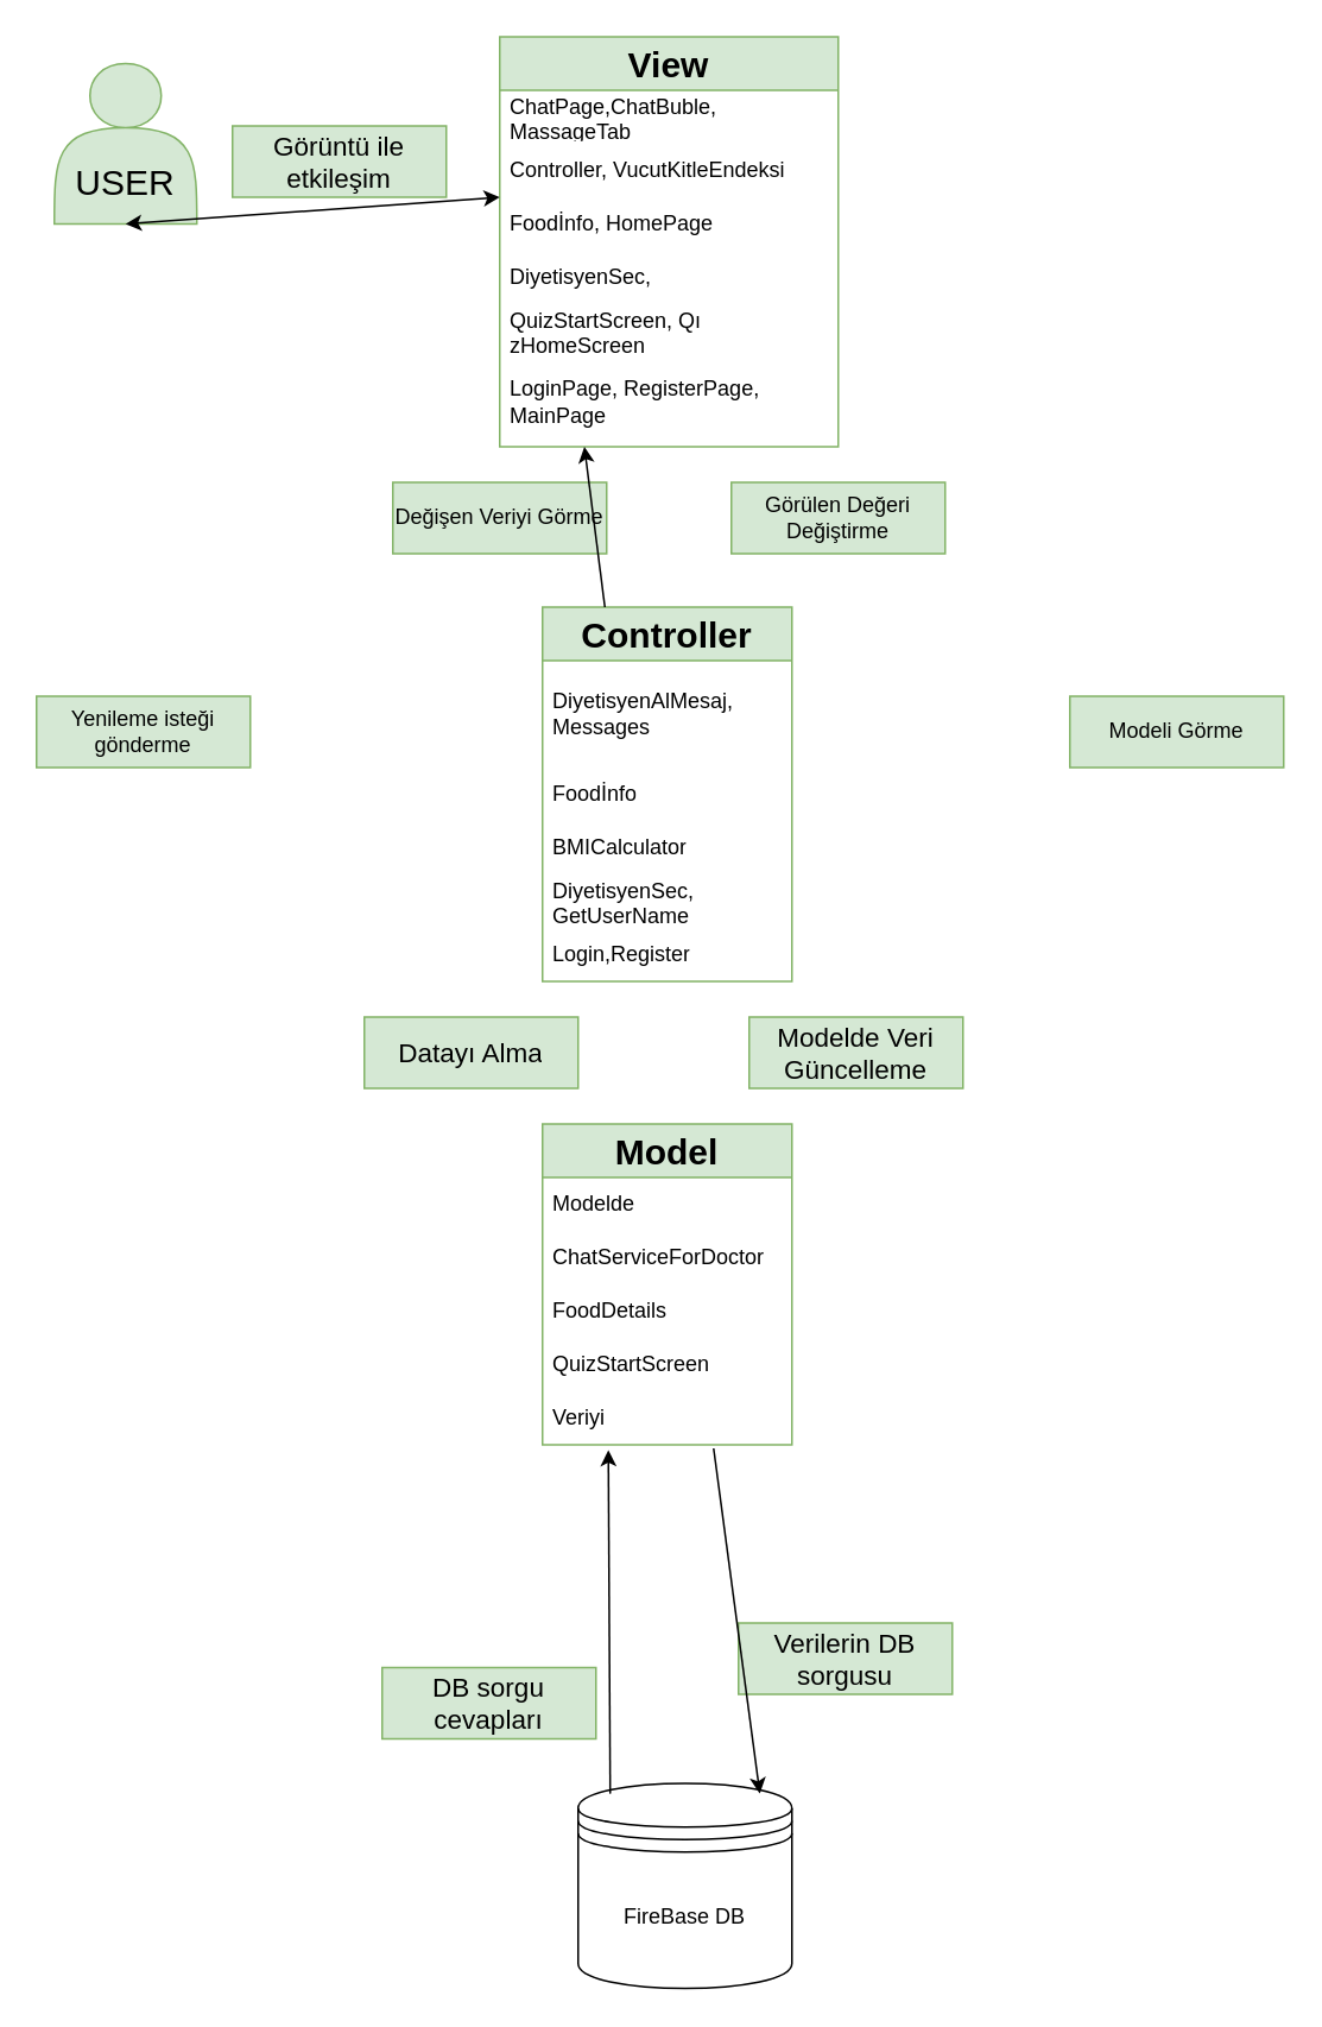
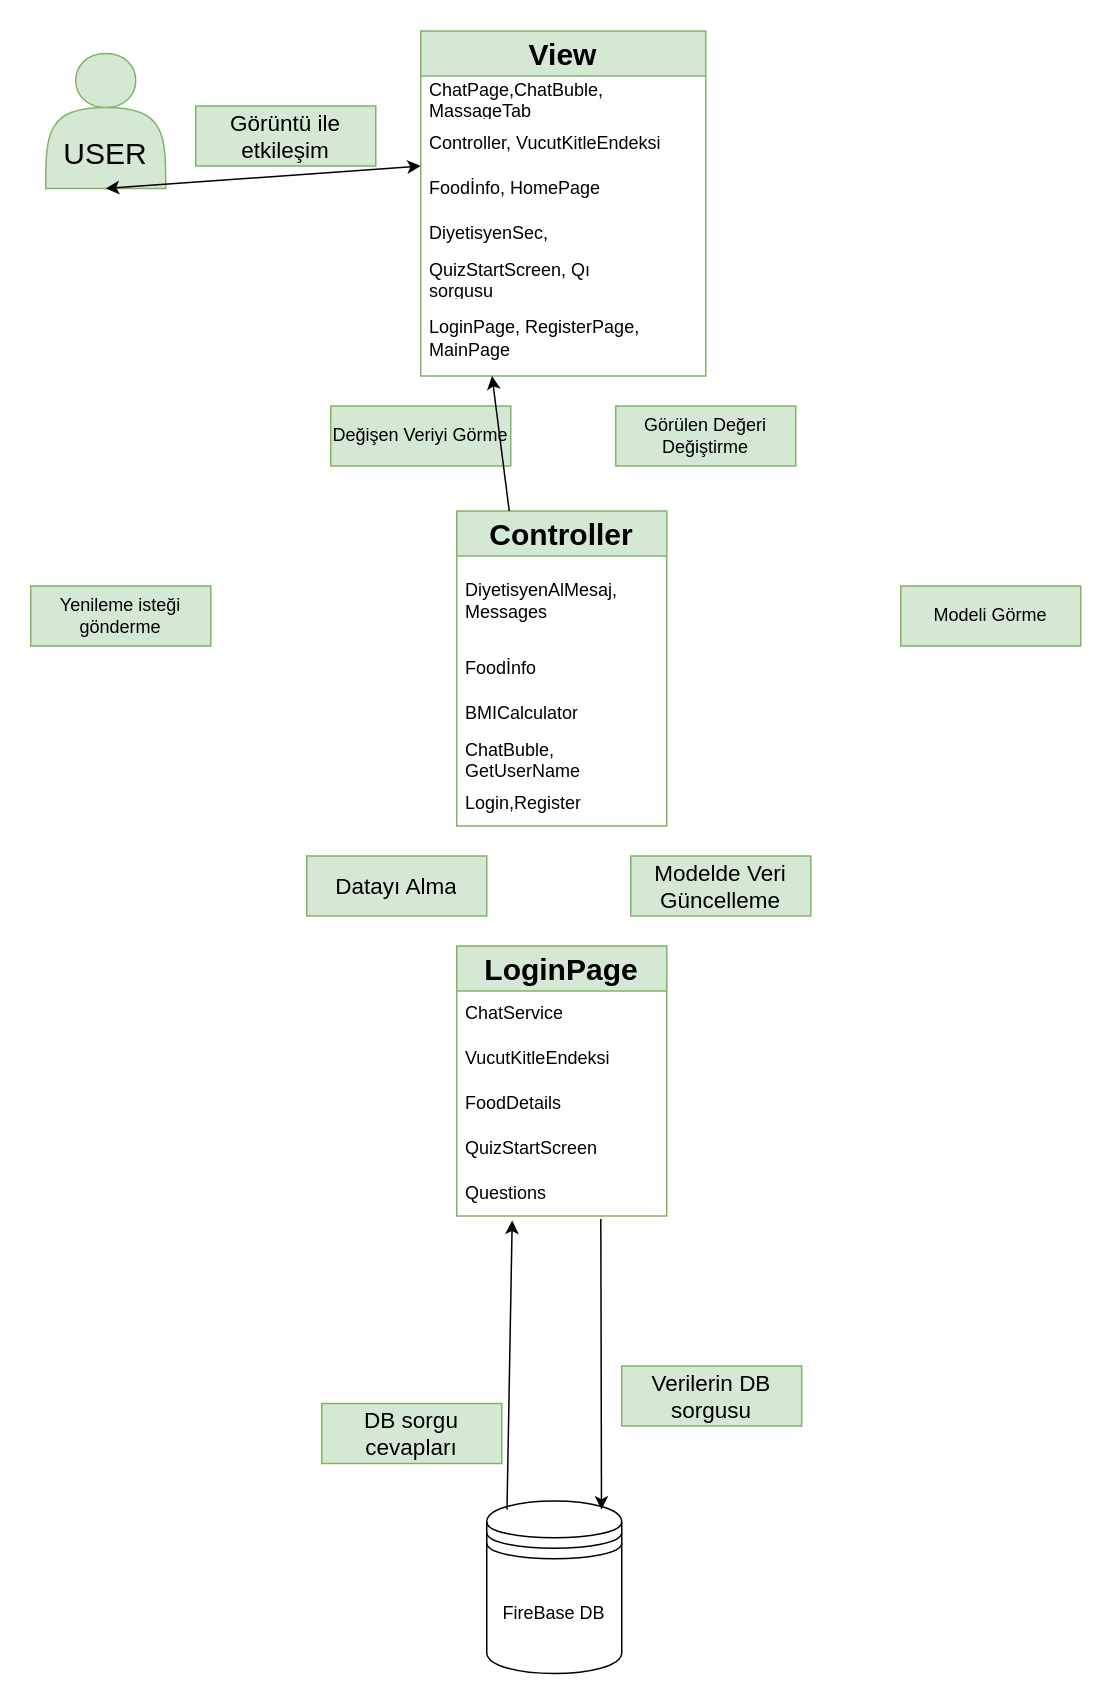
- <mxCell id="20" value="&lt;div&gt;QuizStartScreen, Qı&lt;/div&gt;&lt;div&gt;zHomeScreen&lt;br&gt;&lt;/div&gt;" style="text;strokeColor=none;fillColor=none;align=left;verticalAlign=middle;spacingLeft=4;spacingRight=4;overflow=hidden;points=[[0,0.5],[1,0.5]];portConstraint=eastwest;rotatable=0;whiteSpace=wrap;html=1;" vertex="1" parent="15"><mxGeometry y="150" width="190" height="30" as="geometry" /></mxCell>
+ <mxCell id="20" value="&lt;div&gt;QuizStartScreen, Qı&lt;/div&gt;&lt;div&gt;sorgusu&lt;br&gt;&lt;/div&gt;" style="text;strokeColor=none;fillColor=none;align=left;verticalAlign=middle;spacingLeft=4;spacingRight=4;overflow=hidden;points=[[0,0.5],[1,0.5]];portConstraint=eastwest;rotatable=0;whiteSpace=wrap;html=1;" vertex="1" parent="15"><mxGeometry y="150" width="190" height="30" as="geometry" /></mxCell>
- <mxCell id="13" value="DiyetisyenSec, GetUserName" style="text;strokeColor=none;fillColor=none;align=left;verticalAlign=middle;spacingLeft=4;spacingRight=4;overflow=hidden;points=[[0,0.5],[1,0.5]];portConstraint=eastwest;rotatable=0;whiteSpace=wrap;html=1;" vertex="1" parent="9"><mxGeometry y="150" width="140" height="30" as="geometry" /></mxCell>
+ <mxCell id="13" value="ChatBuble, GetUserName" style="text;strokeColor=none;fillColor=none;align=left;verticalAlign=middle;spacingLeft=4;spacingRight=4;overflow=hidden;points=[[0,0.5],[1,0.5]];portConstraint=eastwest;rotatable=0;whiteSpace=wrap;html=1;" vertex="1" parent="9"><mxGeometry y="150" width="140" height="30" as="geometry" /></mxCell>
- <mxCell id="2" value="&lt;font style=&quot;font-size: 20px;&quot;&gt;&lt;b&gt;Model&lt;/b&gt;&lt;/font&gt;" style="swimlane;fontStyle=0;childLayout=stackLayout;horizontal=1;startSize=30;horizontalStack=0;resizeParent=1;resizeParentMax=0;resizeLast=0;collapsible=1;marginBottom=0;whiteSpace=wrap;html=1;fillColor=#d5e8d4;strokeColor=#82b366;" vertex="1" parent="1"><mxGeometry x="304" y="630" width="140" height="180" as="geometry" /></mxCell>
+ <mxCell id="2" value="&lt;font style=&quot;font-size: 20px;&quot;&gt;&lt;b&gt;LoginPage&lt;/b&gt;&lt;/font&gt;" style="swimlane;fontStyle=0;childLayout=stackLayout;horizontal=1;startSize=30;horizontalStack=0;resizeParent=1;resizeParentMax=0;resizeLast=0;collapsible=1;marginBottom=0;whiteSpace=wrap;html=1;fillColor=#d5e8d4;strokeColor=#82b366;" vertex="1" parent="1"><mxGeometry x="304" y="630" width="140" height="180" as="geometry" /></mxCell>
- <mxCell id="3" value="Modelde" style="text;strokeColor=none;fillColor=none;align=left;verticalAlign=middle;spacingLeft=4;spacingRight=4;overflow=hidden;points=[[0,0.5],[1,0.5]];portConstraint=eastwest;rotatable=0;whiteSpace=wrap;html=1;" vertex="1" parent="2"><mxGeometry y="30" width="140" height="30" as="geometry" /></mxCell>
+ <mxCell id="3" value="ChatService" style="text;strokeColor=none;fillColor=none;align=left;verticalAlign=middle;spacingLeft=4;spacingRight=4;overflow=hidden;points=[[0,0.5],[1,0.5]];portConstraint=eastwest;rotatable=0;whiteSpace=wrap;html=1;" vertex="1" parent="2"><mxGeometry y="30" width="140" height="30" as="geometry" /></mxCell>
- <mxCell id="4" value="ChatServiceForDoctor" style="text;strokeColor=none;fillColor=none;align=left;verticalAlign=middle;spacingLeft=4;spacingRight=4;overflow=hidden;points=[[0,0.5],[1,0.5]];portConstraint=eastwest;rotatable=0;whiteSpace=wrap;html=1;" vertex="1" parent="2"><mxGeometry y="60" width="140" height="30" as="geometry" /></mxCell>
+ <mxCell id="4" value="VucutKitleEndeksi" style="text;strokeColor=none;fillColor=none;align=left;verticalAlign=middle;spacingLeft=4;spacingRight=4;overflow=hidden;points=[[0,0.5],[1,0.5]];portConstraint=eastwest;rotatable=0;whiteSpace=wrap;html=1;" vertex="1" parent="2"><mxGeometry y="60" width="140" height="30" as="geometry" /></mxCell>
- <mxCell id="7" value="Veriyi" style="text;strokeColor=none;fillColor=none;align=left;verticalAlign=middle;spacingLeft=4;spacingRight=4;overflow=hidden;points=[[0,0.5],[1,0.5]];portConstraint=eastwest;rotatable=0;whiteSpace=wrap;html=1;" vertex="1" parent="2"><mxGeometry y="150" width="140" height="30" as="geometry" /></mxCell>
+ <mxCell id="7" value="Questions" style="text;strokeColor=none;fillColor=none;align=left;verticalAlign=middle;spacingLeft=4;spacingRight=4;overflow=hidden;points=[[0,0.5],[1,0.5]];portConstraint=eastwest;rotatable=0;whiteSpace=wrap;html=1;" vertex="1" parent="2"><mxGeometry y="150" width="140" height="30" as="geometry" /></mxCell>
- <mxCell id="8" value="FireBase DB" style="shape=datastore;whiteSpace=wrap;html=1;" vertex="1" parent="1"><mxGeometry x="324" y="1000" width="120" height="115" as="geometry" /></mxCell>
+ <mxCell id="8" value="FireBase DB" style="shape=datastore;whiteSpace=wrap;html=1;" vertex="1" parent="1"><mxGeometry x="324" y="1000" width="90" height="115" as="geometry" /></mxCell>
